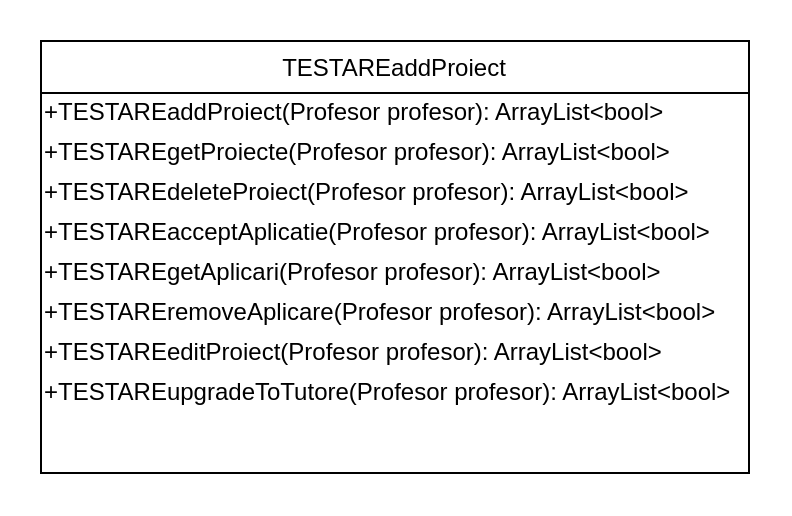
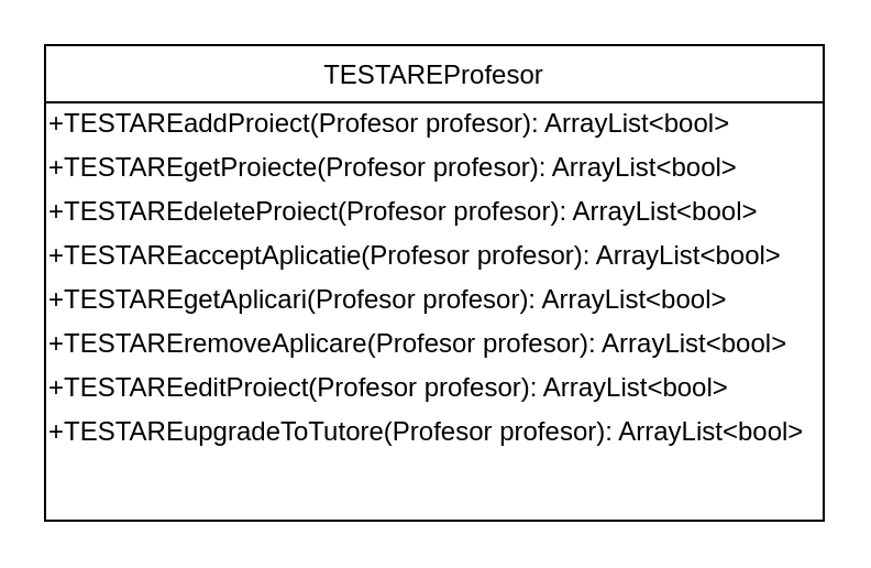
- <mxCell id="2" value="TESTAREaddProiect" style="swimlane;fontStyle=0;align=center;verticalAlign=top;childLayout=stackLayout;horizontal=1;startSize=26;horizontalStack=0;resizeParent=1;resizeLast=0;collapsible=1;marginBottom=0;rounded=0;shadow=0;strokeWidth=1;" parent="1" vertex="1"><mxGeometry x="20" y="20" width="354" height="216" as="geometry"><mxRectangle x="550" y="140" width="160" height="26" as="alternateBounds" /></mxGeometry></mxCell>
+ <mxCell id="2" value="TESTAREProfesor" style="swimlane;fontStyle=0;align=center;verticalAlign=top;childLayout=stackLayout;horizontal=1;startSize=26;horizontalStack=0;resizeParent=1;resizeLast=0;collapsible=1;marginBottom=0;rounded=0;shadow=0;strokeWidth=1;" parent="1" vertex="1"><mxGeometry x="20" y="20" width="354" height="216" as="geometry"><mxRectangle x="550" y="140" width="160" height="26" as="alternateBounds" /></mxGeometry></mxCell>
